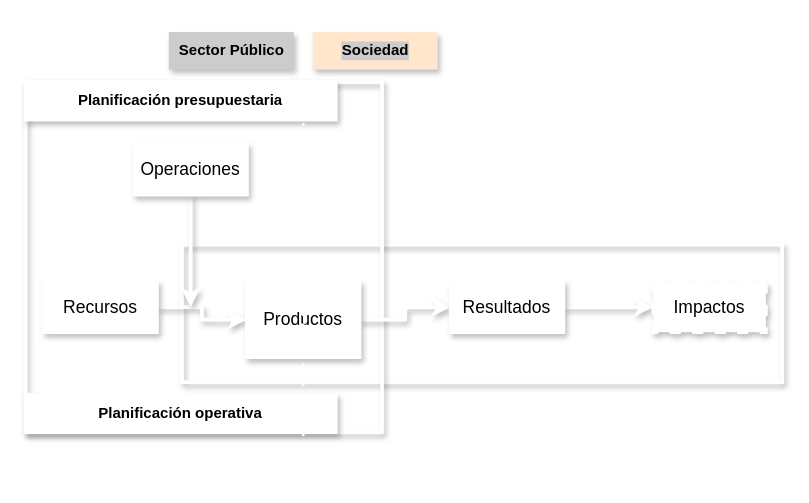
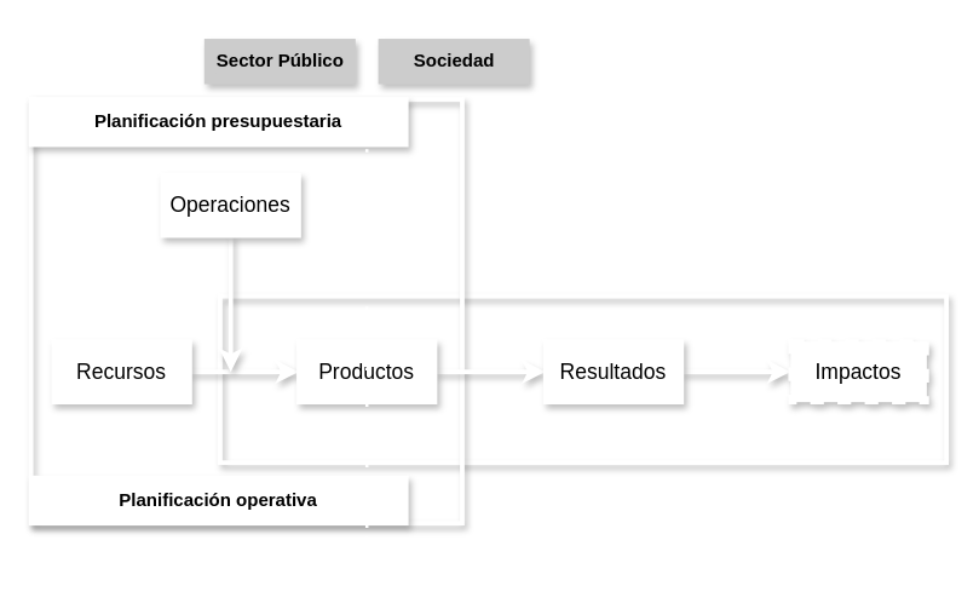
- <mxCell id="18" value="Sociedad" style="rounded=0;whiteSpace=wrap;html=1;strokeColor=none;fontStyle=1;labelBackgroundColor=#CCCCCC;fillColor=#ffe6cc;shadow=1;" vertex="1" parent="1"><mxGeometry x="249.5" y="25" width="100" height="30" as="geometry" /></mxCell>
+ <mxCell id="18" value="Sociedad" style="rounded=0;whiteSpace=wrap;html=1;strokeColor=none;fontStyle=1;labelBackgroundColor=#CCCCCC;fillColor=#CCCCCC;shadow=1;" vertex="1" parent="1"><mxGeometry x="249.5" y="25" width="100" height="30" as="geometry" /></mxCell>
- <mxCell id="8" value="Productos" style="rounded=0;whiteSpace=wrap;html=1;fontSize=14;shadow=1;strokeWidth=3;strokeColor=#FFFFFF;" vertex="1" parent="1"><mxGeometry x="197" y="225" width="90" height="60" as="geometry" /></mxCell>
+ <mxCell id="8" value="Productos" style="rounded=0;whiteSpace=wrap;html=1;fontSize=14;shadow=1;strokeWidth=3;strokeColor=#FFFFFF;" vertex="1" parent="1"><mxGeometry x="197" y="225" width="90" height="40" as="geometry" /></mxCell>
